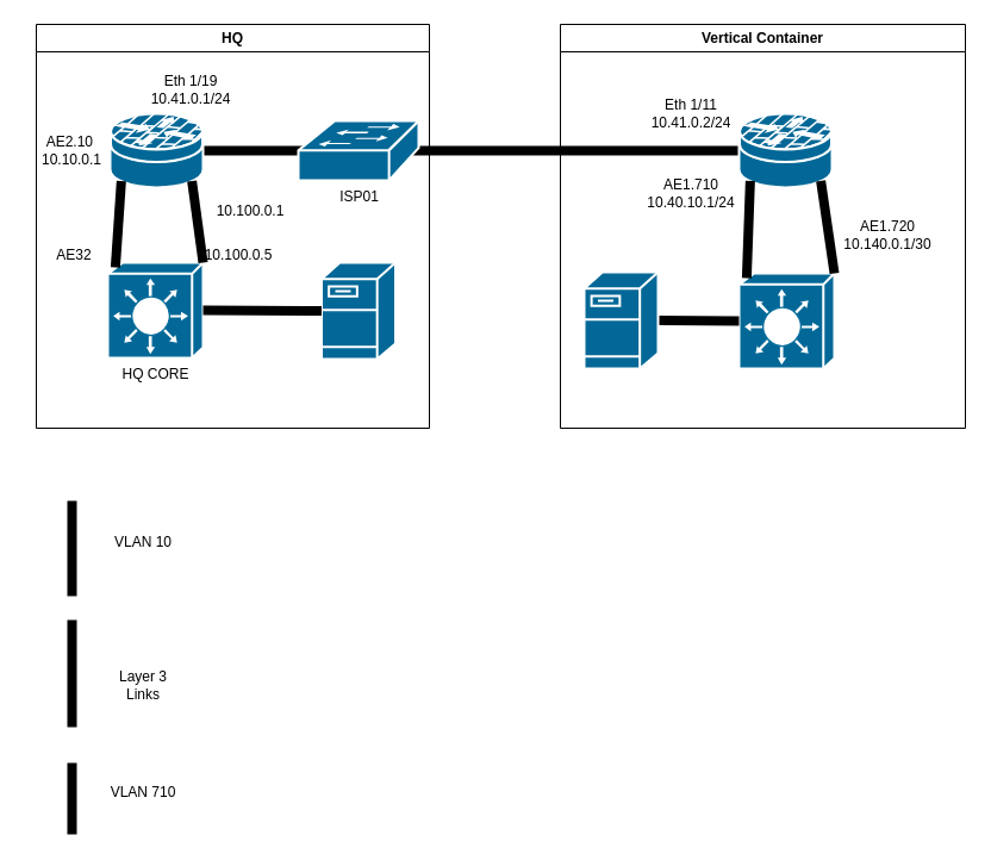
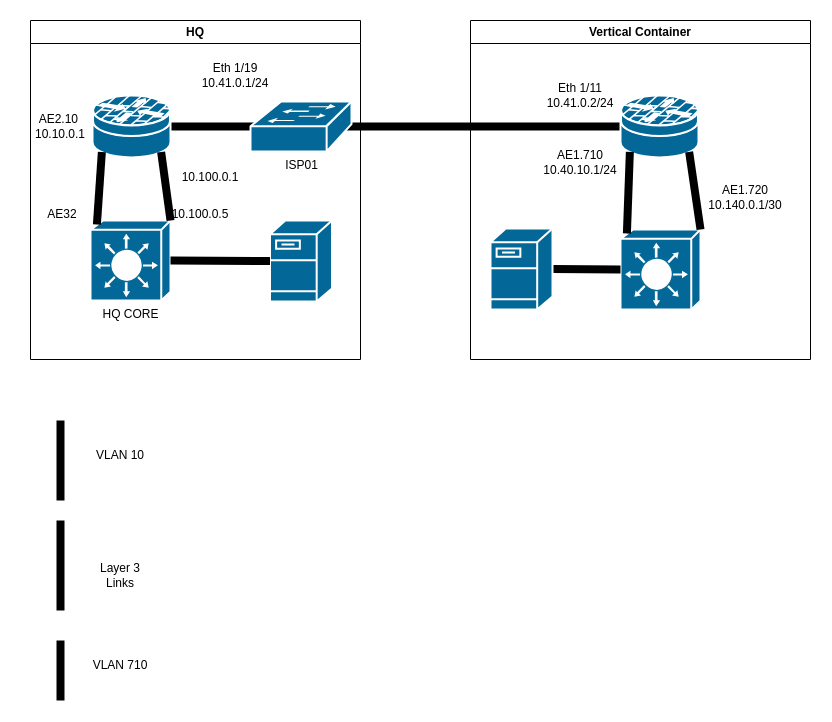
- <mxCell id="13" value="Eth 1/19&lt;div&gt;10.41.0.1/24&lt;/div&gt;" style="text;html=1;align=center;verticalAlign=middle;whiteSpace=wrap;rounded=0;" vertex="1" parent="4"><mxGeometry x="90" y="40" width="80" height="30" as="geometry" /></mxCell>
+ <mxCell id="13" value="Eth 1/19&lt;div&gt;10.41.0.1/24&lt;/div&gt;" style="text;html=1;align=center;verticalAlign=middle;whiteSpace=wrap;rounded=0;" vertex="1" parent="4"><mxGeometry x="165" y="40" width="80" height="30" as="geometry" /></mxCell>
